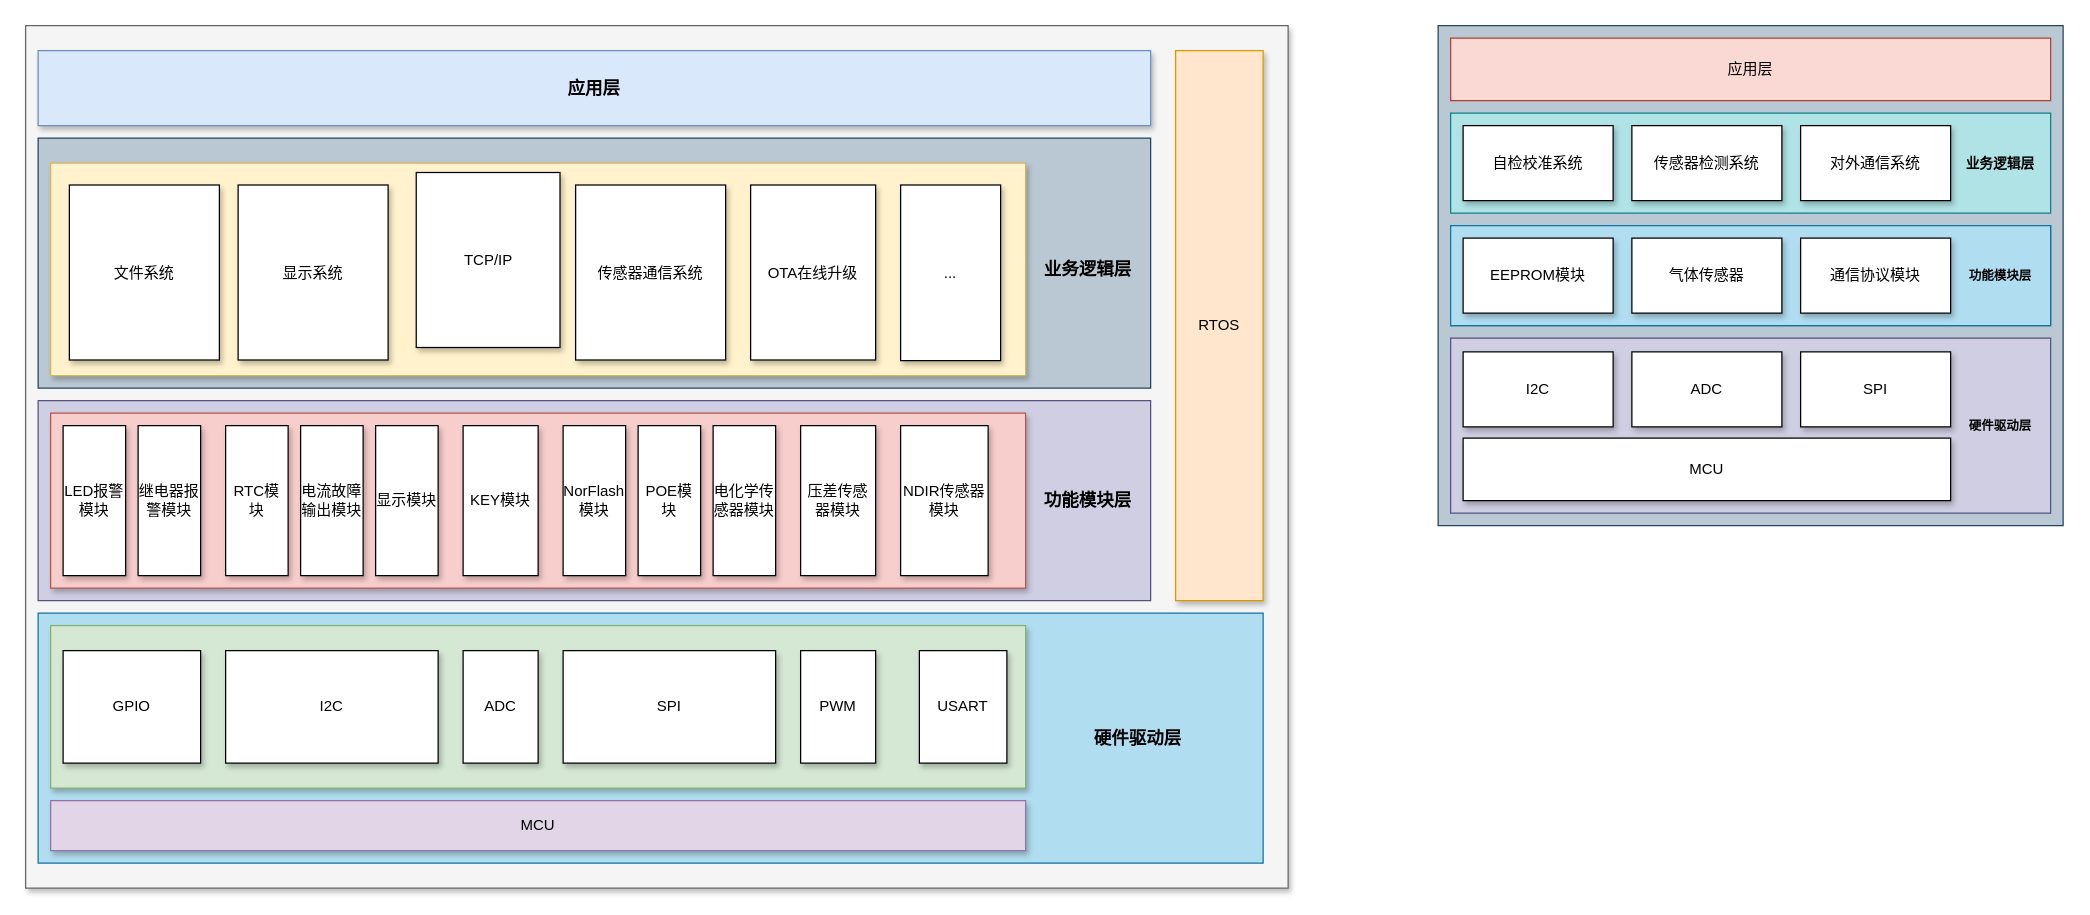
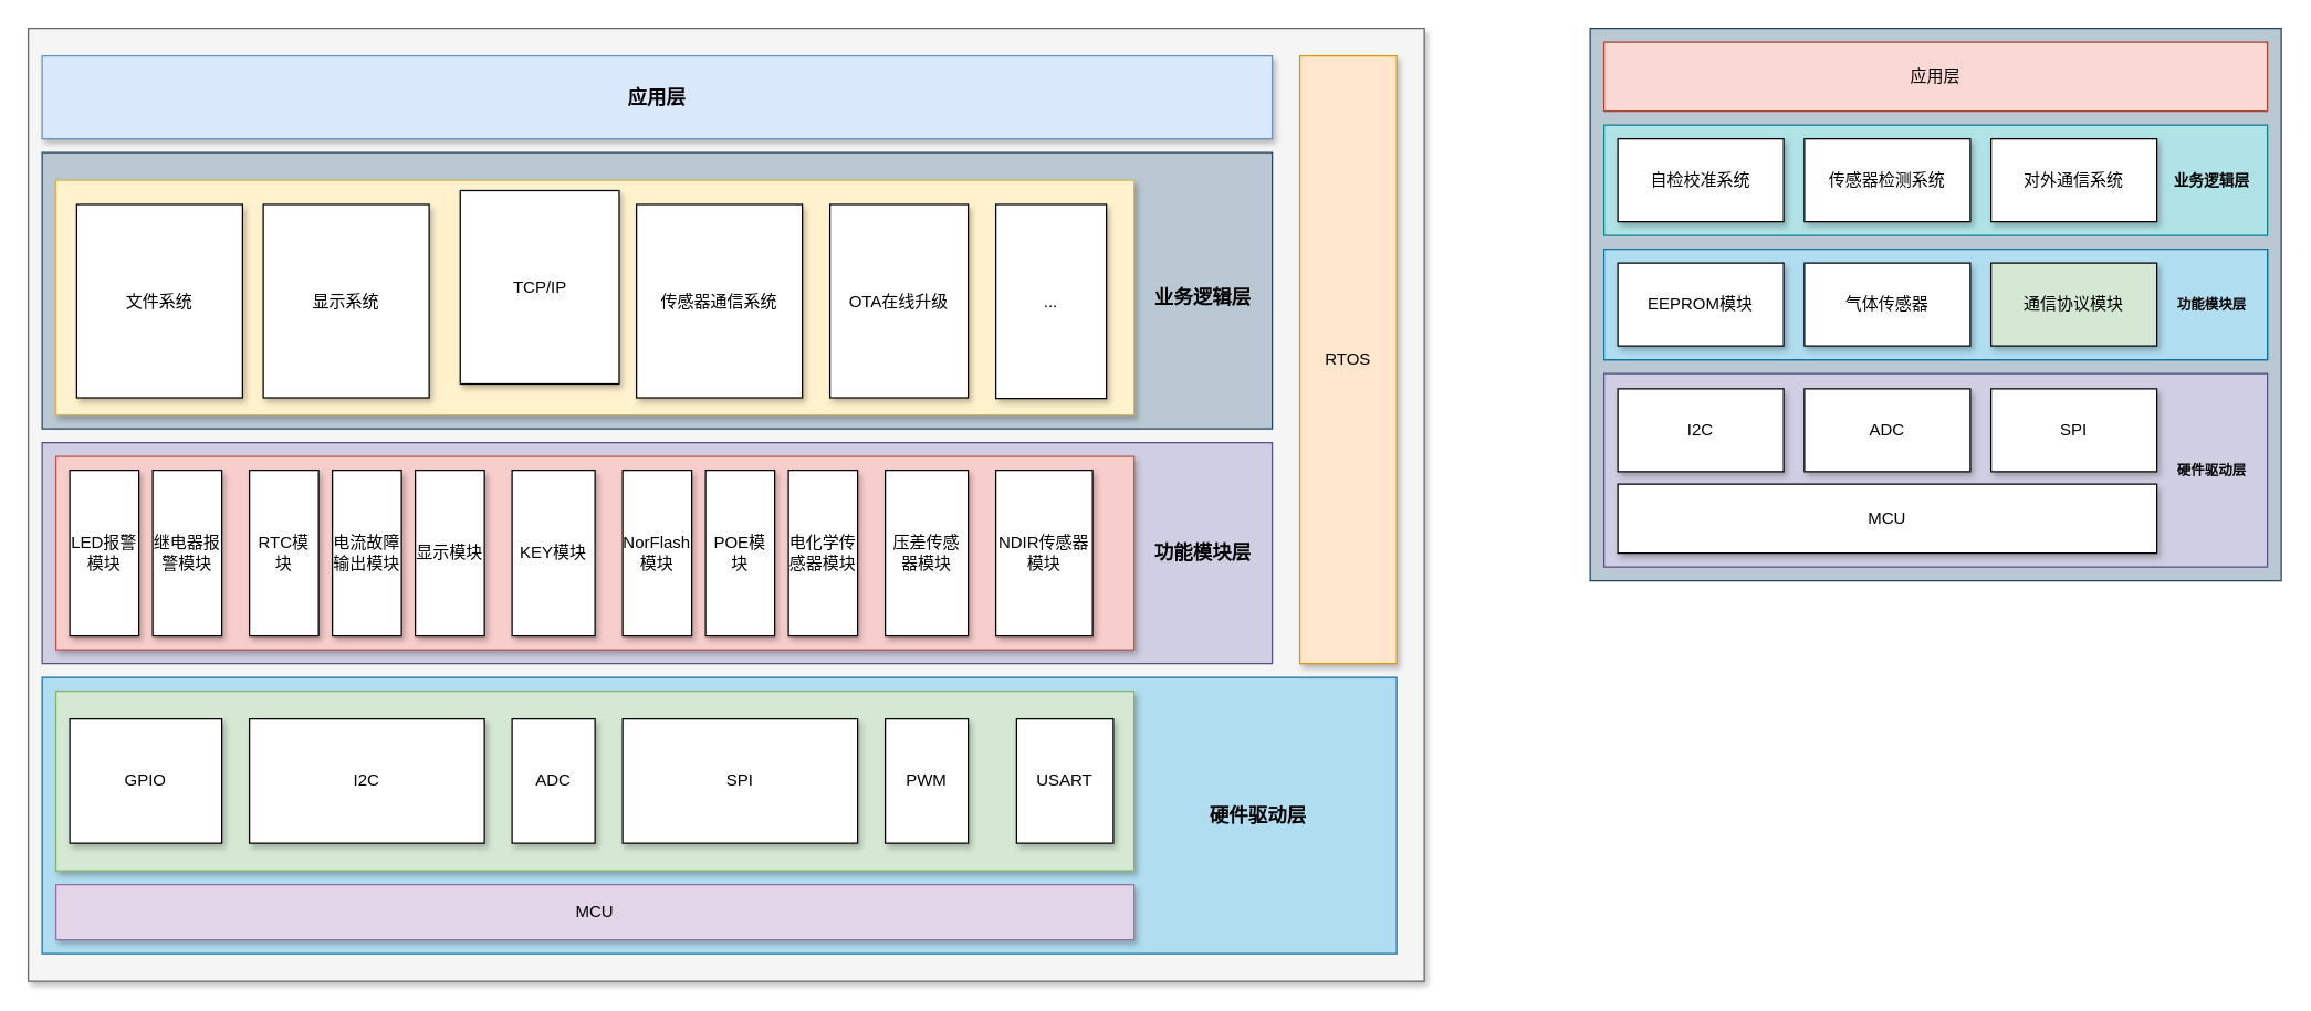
- <mxCell id="57" value="通信协议模块" style="rounded=0;whiteSpace=wrap;html=1;shadow=1;" vertex="1" parent="53"><mxGeometry x="280" y="10" width="120" height="60" as="geometry" /></mxCell>
+ <mxCell id="57" value="通信协议模块" style="rounded=0;whiteSpace=wrap;html=1;shadow=1;fillColor=#d5e8d4;" vertex="1" parent="53"><mxGeometry x="280" y="10" width="120" height="60" as="geometry" /></mxCell>
